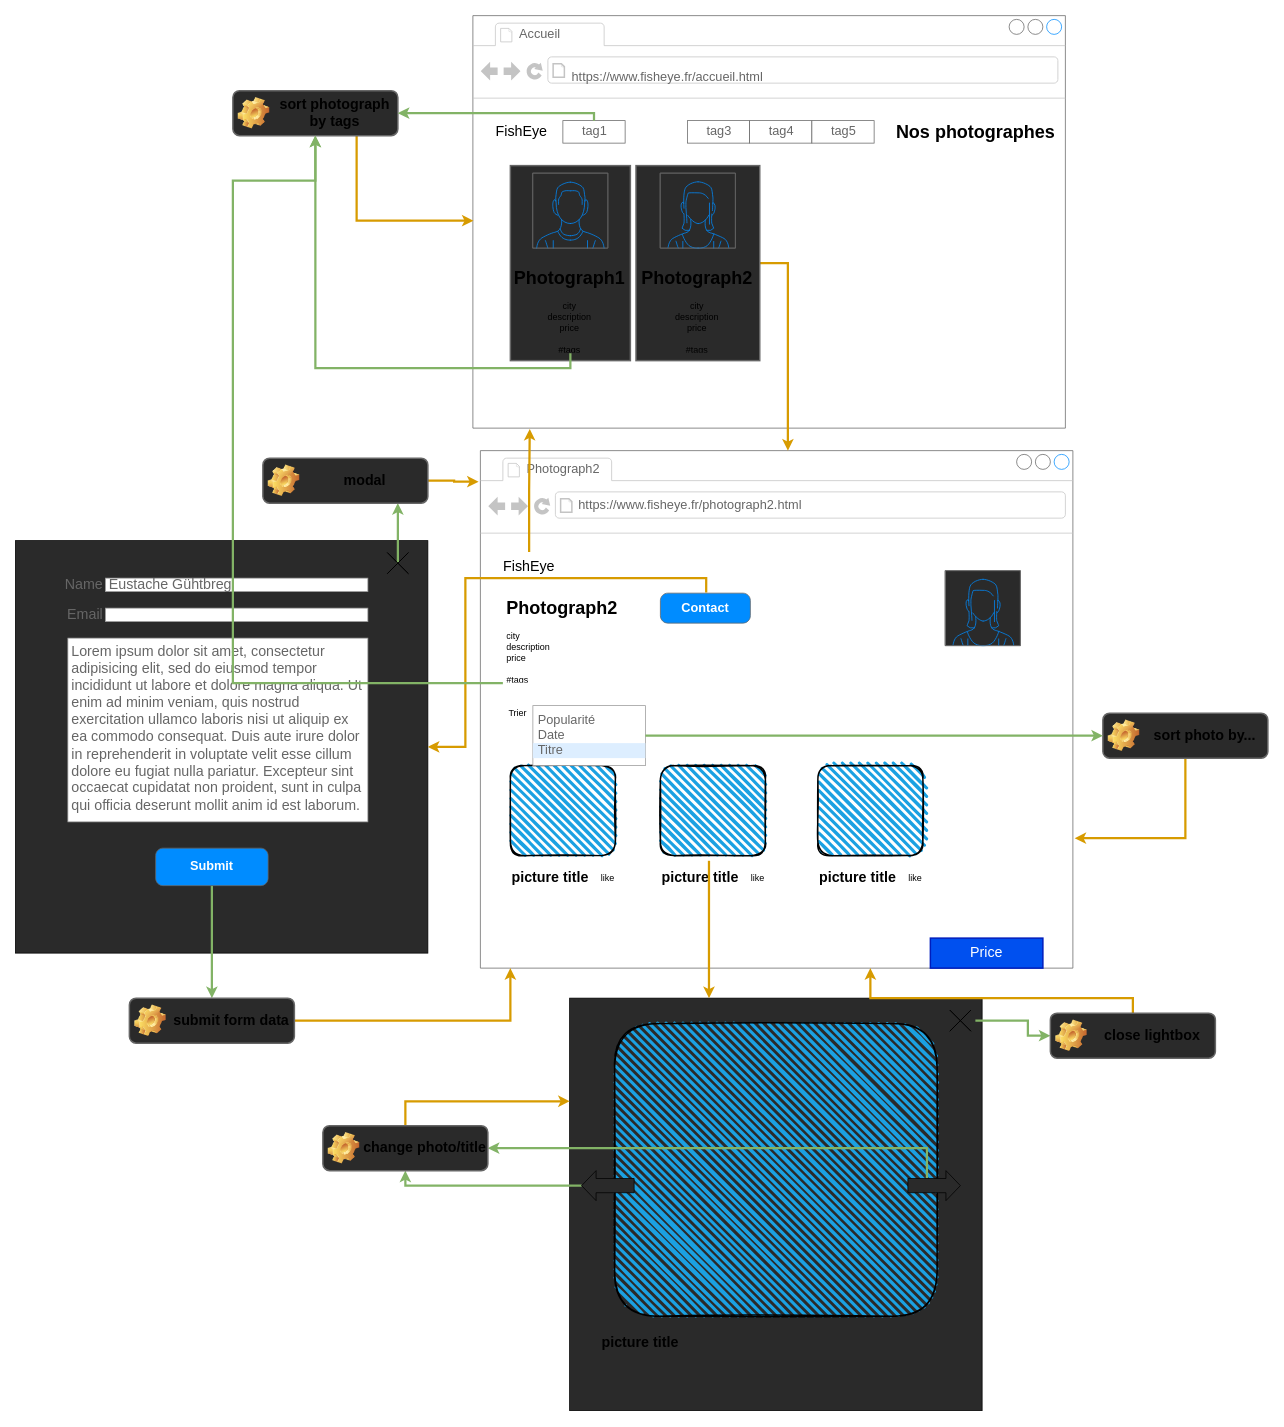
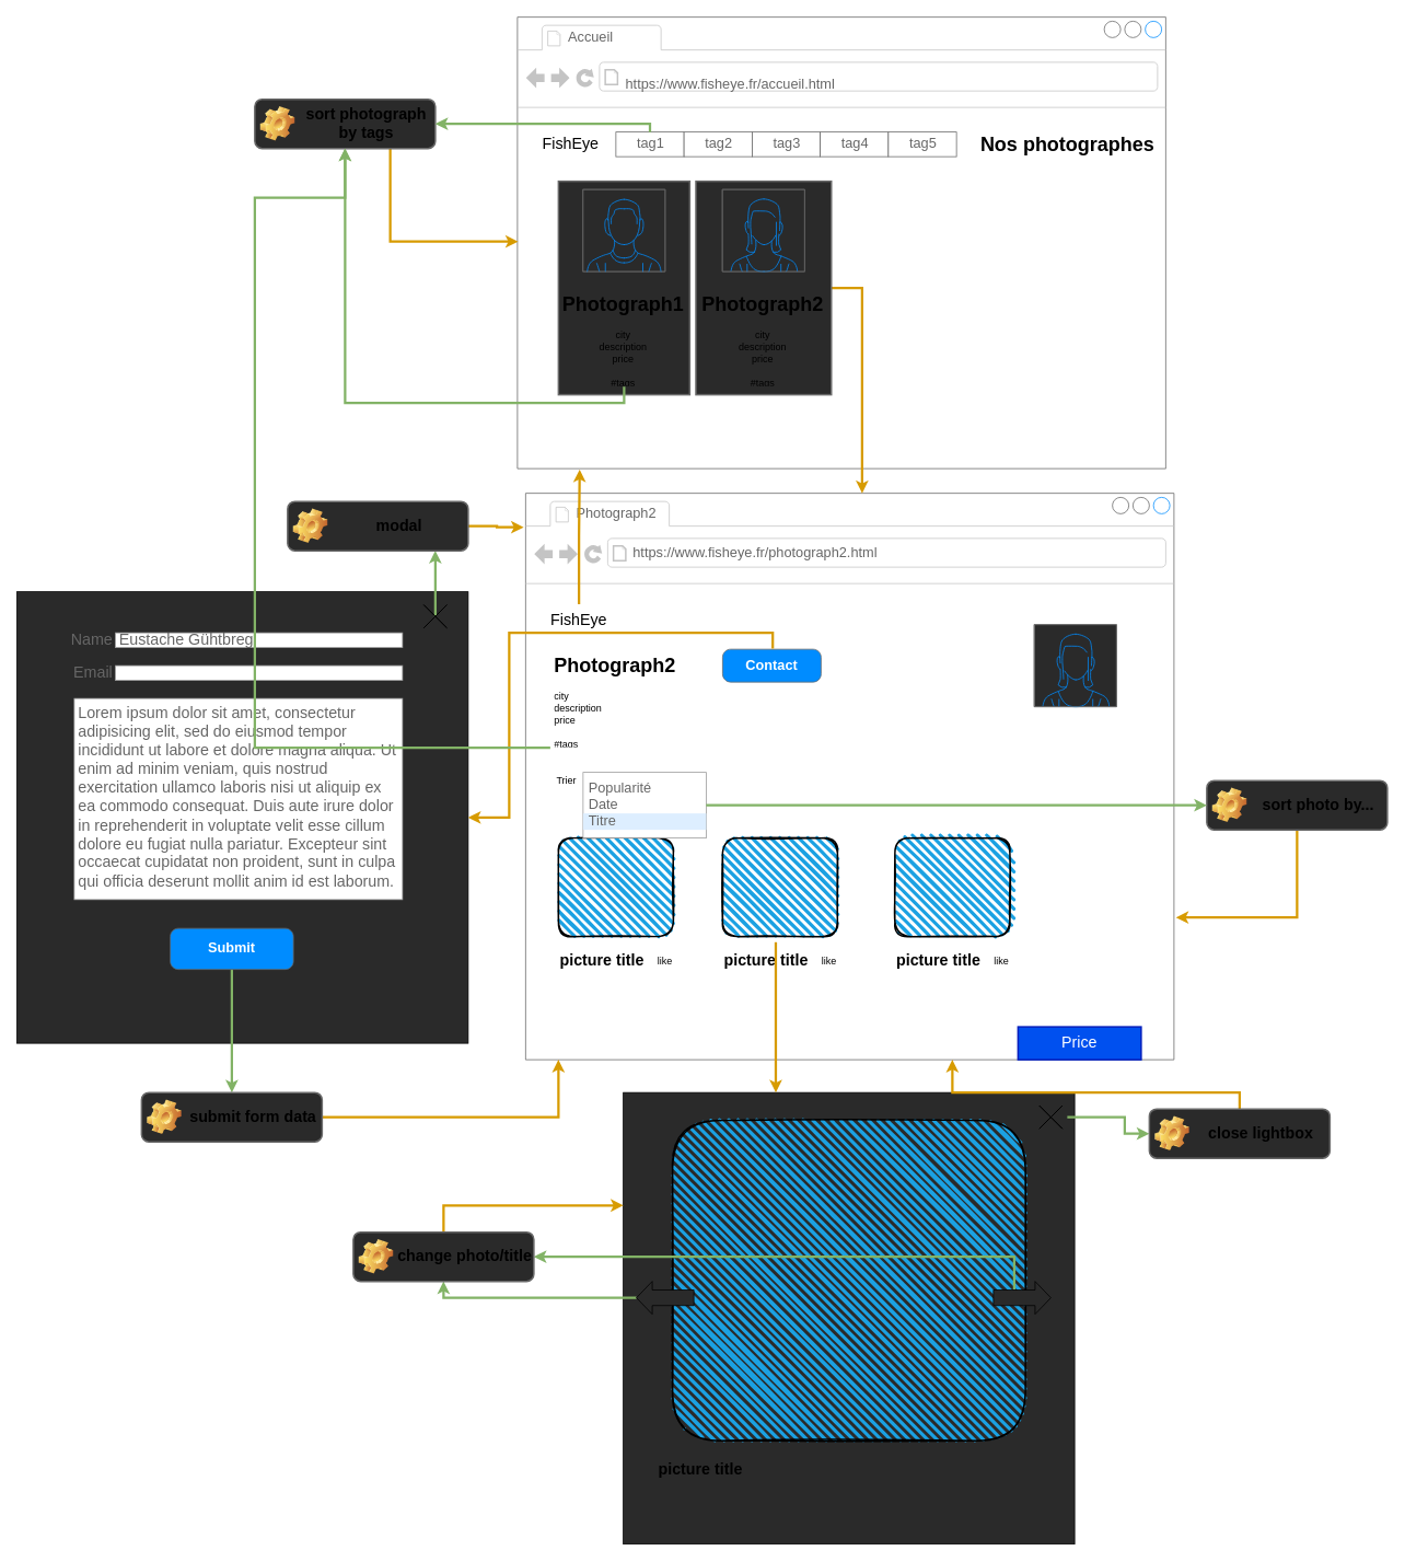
+ <mxCell id="7" value="tag2" style="strokeColor=inherit;fillColor=inherit;gradientColor=inherit;strokeWidth=1;shadow=0;dashed=0;align=center;html=1;shape=mxgraph.mockup.forms.rrect;rSize=0;fontSize=17;fontColor=#666666;" parent="3" vertex="1"><mxGeometry x="203" y="140" width="83" height="30" as="geometry" /></mxCell>
